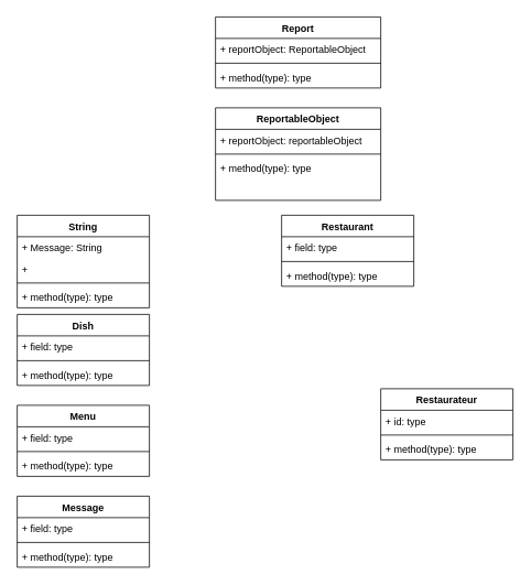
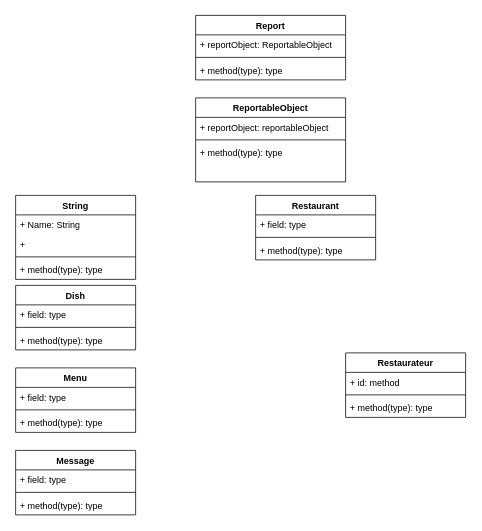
- <mxCell id="7" value="+ Message: String" style="text;strokeColor=none;fillColor=none;align=left;verticalAlign=top;spacingLeft=4;spacingRight=4;overflow=hidden;rotatable=0;points=[[0,0.5],[1,0.5]];portConstraint=eastwest;whiteSpace=wrap;html=1;" parent="6" vertex="1"><mxGeometry y="26" width="160" height="26" as="geometry" /></mxCell>
+ <mxCell id="7" value="+ Name: String" style="text;strokeColor=none;fillColor=none;align=left;verticalAlign=top;spacingLeft=4;spacingRight=4;overflow=hidden;rotatable=0;points=[[0,0.5],[1,0.5]];portConstraint=eastwest;whiteSpace=wrap;html=1;" parent="6" vertex="1"><mxGeometry y="26" width="160" height="26" as="geometry" /></mxCell>
- <mxCell id="33" value="+ id: type" style="text;strokeColor=none;fillColor=none;align=left;verticalAlign=top;spacingLeft=4;spacingRight=4;overflow=hidden;rotatable=0;points=[[0,0.5],[1,0.5]];portConstraint=eastwest;whiteSpace=wrap;html=1;" parent="32" vertex="1"><mxGeometry y="26" width="160" height="26" as="geometry" /></mxCell>
+ <mxCell id="33" value="+ id: method" style="text;strokeColor=none;fillColor=none;align=left;verticalAlign=top;spacingLeft=4;spacingRight=4;overflow=hidden;rotatable=0;points=[[0,0.5],[1,0.5]];portConstraint=eastwest;whiteSpace=wrap;html=1;" parent="32" vertex="1"><mxGeometry y="26" width="160" height="26" as="geometry" /></mxCell>
